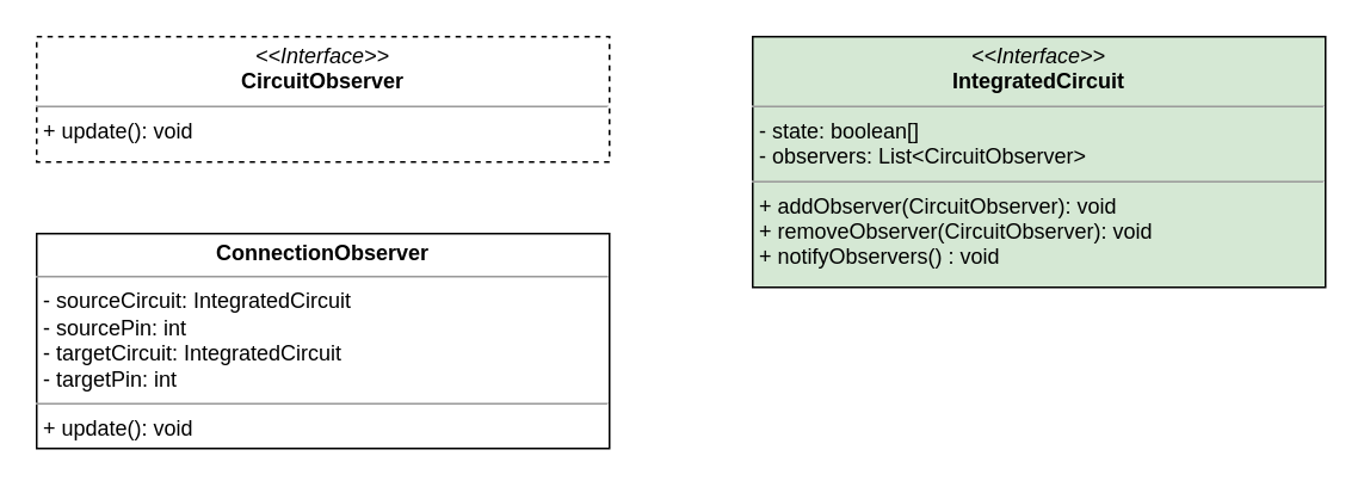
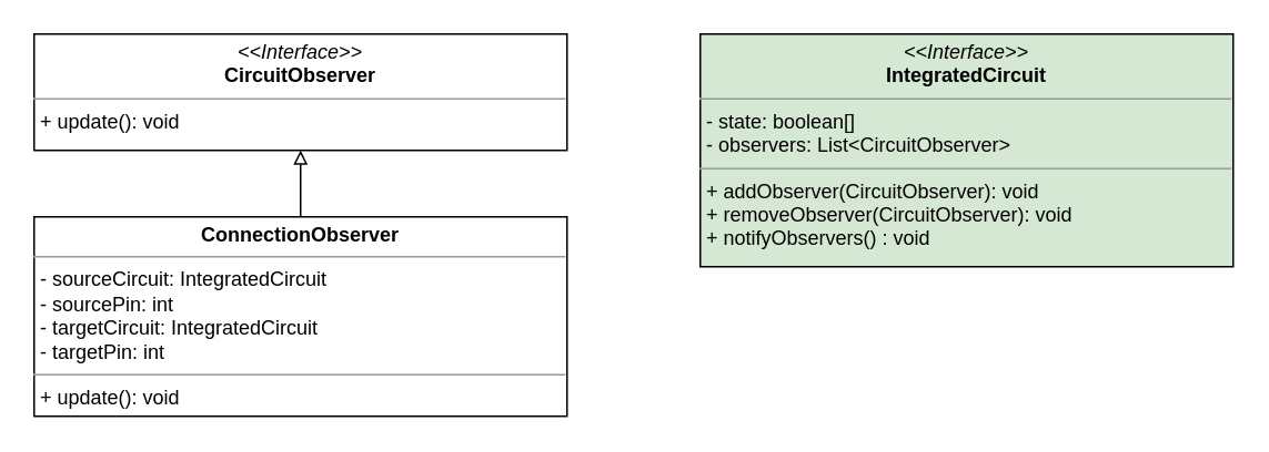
- <mxCell id="5" value="&lt;p style=&quot;margin:0px;margin-top:4px;text-align:center;&quot;&gt;&lt;i&gt;&amp;lt;&amp;lt;Interface&amp;gt;&amp;gt;&lt;/i&gt;&lt;br&gt;&lt;b&gt;CircuitObserver&lt;/b&gt;&lt;/p&gt;&lt;hr size=&quot;1&quot;&gt;&lt;p style=&quot;margin:0px;margin-left:4px;&quot;&gt;&lt;span style=&quot;background-color: initial;&quot;&gt;+ update(): void&lt;/span&gt;&lt;/p&gt;&lt;p style=&quot;margin:0px;margin-left:4px;&quot;&gt;&lt;br&gt;&lt;/p&gt;" style="verticalAlign=top;align=left;overflow=fill;fontSize=12;fontFamily=Helvetica;html=1;whiteSpace=wrap;dashed=1;" vertex="1" parent="1"><mxGeometry x="20" y="20" width="320" height="70" as="geometry" /></mxCell>
+ <mxCell id="5" value="&lt;p style=&quot;margin:0px;margin-top:4px;text-align:center;&quot;&gt;&lt;i&gt;&amp;lt;&amp;lt;Interface&amp;gt;&amp;gt;&lt;/i&gt;&lt;br&gt;&lt;b&gt;CircuitObserver&lt;/b&gt;&lt;/p&gt;&lt;hr size=&quot;1&quot;&gt;&lt;p style=&quot;margin:0px;margin-left:4px;&quot;&gt;&lt;span style=&quot;background-color: initial;&quot;&gt;+ update(): void&lt;/span&gt;&lt;/p&gt;&lt;p style=&quot;margin:0px;margin-left:4px;&quot;&gt;&lt;br&gt;&lt;/p&gt;" style="verticalAlign=top;align=left;overflow=fill;fontSize=12;fontFamily=Helvetica;html=1;whiteSpace=wrap;" vertex="1" parent="1"><mxGeometry x="20" y="20" width="320" height="70" as="geometry" /></mxCell>
+ <mxCell id="3" style="edgeStyle=orthogonalEdgeStyle;rounded=0;orthogonalLoop=1;jettySize=auto;html=1;entryX=0.5;entryY=1;entryDx=0;entryDy=0;endArrow=block;endFill=0;" edge="1" parent="1" source="4" target="5"><mxGeometry relative="1" as="geometry" /></mxCell>
